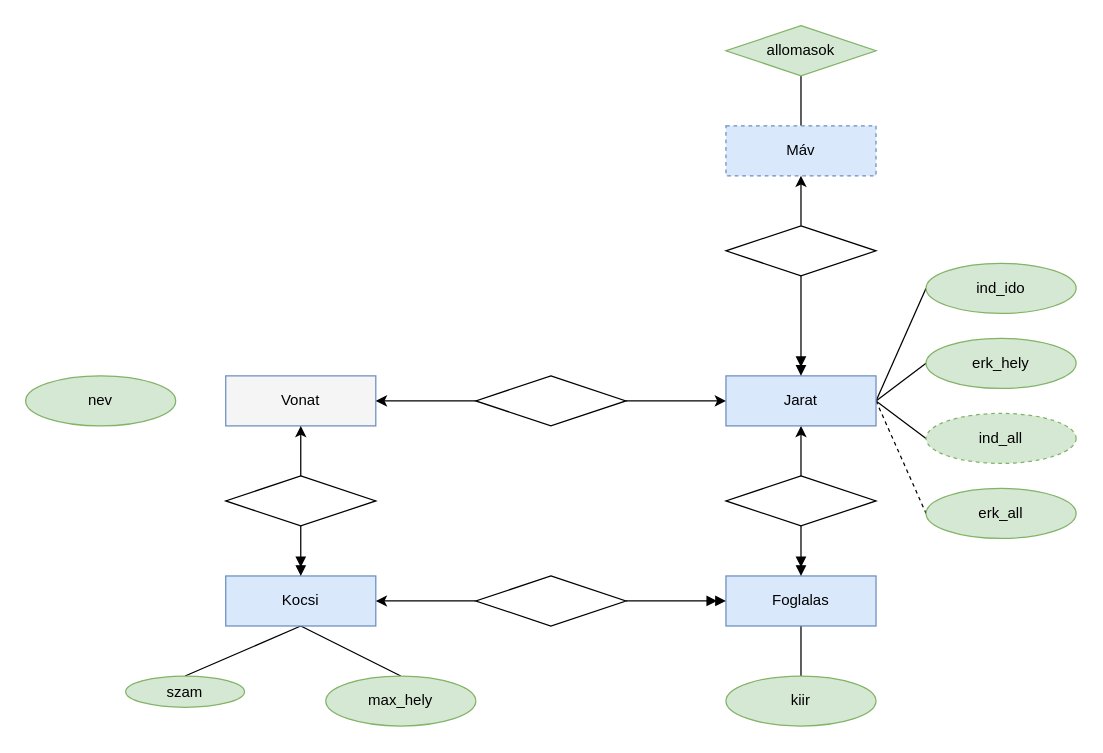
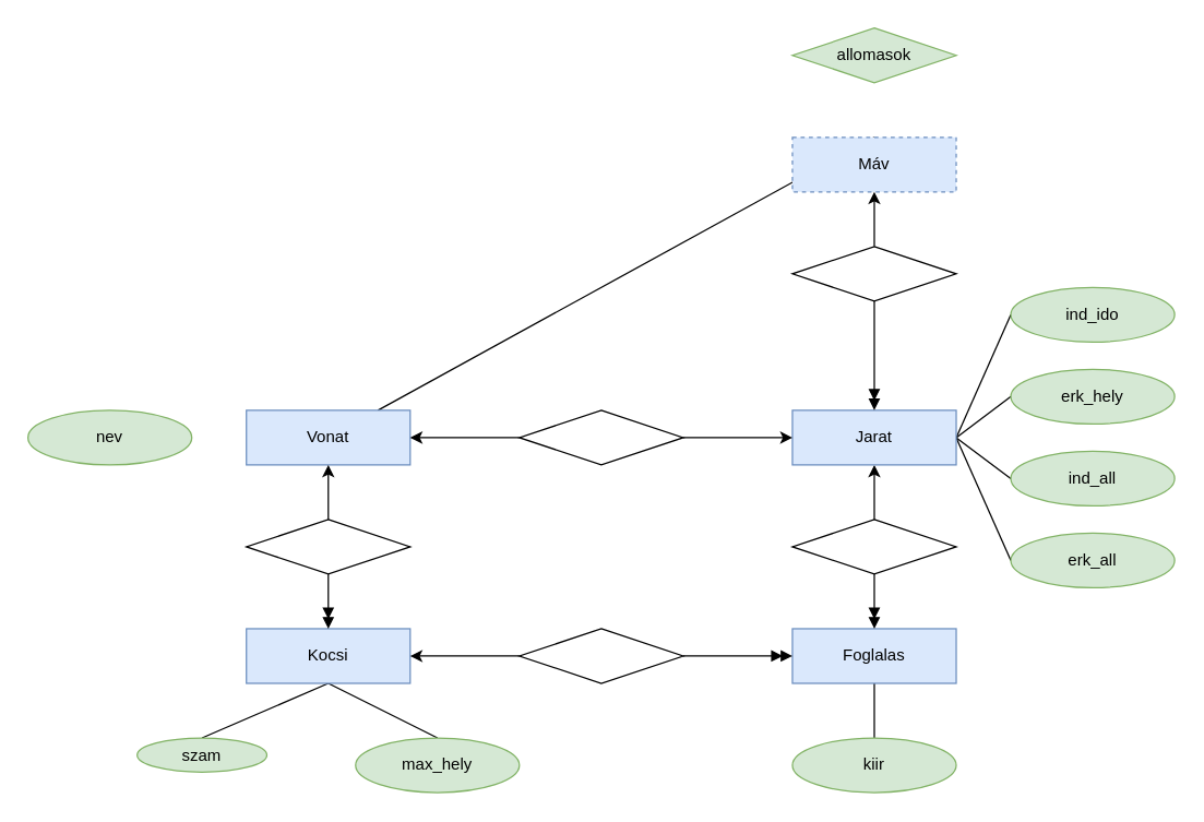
- <mxCell id="2" style="edgeStyle=none;rounded=0;orthogonalLoop=1;jettySize=auto;html=1;exitX=0.5;exitY=0;exitDx=0;exitDy=0;entryX=0.5;entryY=1;entryDx=0;entryDy=0;endArrow=none;endFill=0;" edge="1" parent="1" source="3" target="4"><mxGeometry relative="1" as="geometry" /></mxCell>
+ <mxCell id="2" style="edgeStyle=none;rounded=0;orthogonalLoop=1;jettySize=auto;html=1;exitX=0.5;exitY=0;exitDx=0;exitDy=0;endArrow=none;endFill=0;" edge="1" parent="1" source="3" target="5"><mxGeometry relative="1" as="geometry" /></mxCell>
- <mxCell id="5" value="Vonat" style="rounded=0;whiteSpace=wrap;html=1;fillColor=#f5f5f5;strokeColor=#6c8ebf;" vertex="1" parent="1"><mxGeometry x="180" y="300" width="120" height="40" as="geometry" /></mxCell>
+ <mxCell id="5" value="Vonat" style="rounded=0;whiteSpace=wrap;html=1;fillColor=#dae8fc;strokeColor=#6c8ebf;" vertex="1" parent="1"><mxGeometry x="180" y="300" width="120" height="40" as="geometry" /></mxCell>
- <mxCell id="37" value="ind_all" style="ellipse;whiteSpace=wrap;html=1;fillColor=#d5e8d4;strokeColor=#82b366;dashed=1;" vertex="1" parent="1"><mxGeometry x="740" y="330" width="120" height="40" as="geometry" /></mxCell>
+ <mxCell id="37" value="ind_all" style="ellipse;whiteSpace=wrap;html=1;fillColor=#d5e8d4;strokeColor=#82b366;" vertex="1" parent="1"><mxGeometry x="740" y="330" width="120" height="40" as="geometry" /></mxCell>
- <mxCell id="23" style="edgeStyle=none;rounded=0;orthogonalLoop=1;jettySize=auto;html=1;exitX=1;exitY=0.5;exitDx=0;exitDy=0;entryX=0;entryY=0.5;entryDx=0;entryDy=0;endArrow=none;endFill=0;dashed=1;" edge="1" parent="1" source="24" target="38"><mxGeometry relative="1" as="geometry" /></mxCell>
+ <mxCell id="23" style="edgeStyle=none;rounded=0;orthogonalLoop=1;jettySize=auto;html=1;exitX=1;exitY=0.5;exitDx=0;exitDy=0;entryX=0;entryY=0.5;entryDx=0;entryDy=0;endArrow=none;endFill=0;" edge="1" parent="1" source="24" target="38"><mxGeometry relative="1" as="geometry" /></mxCell>
